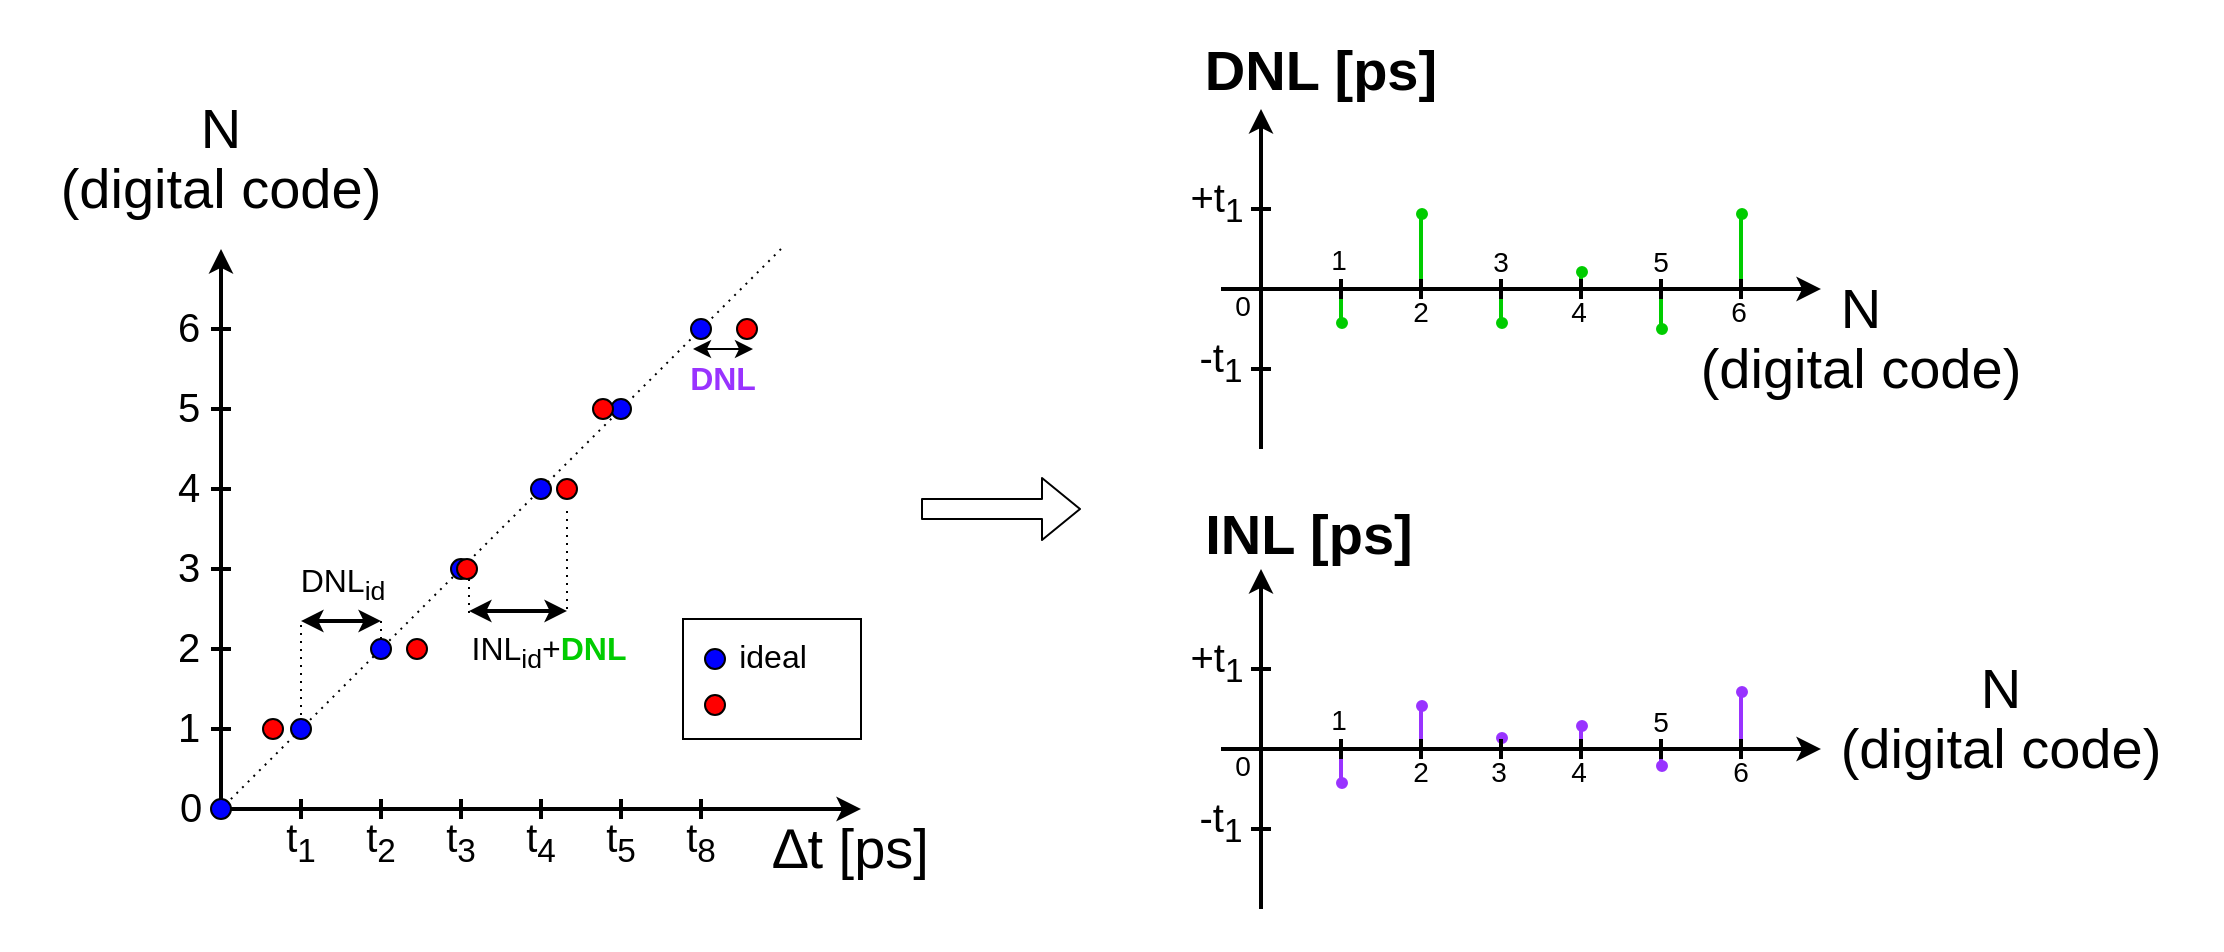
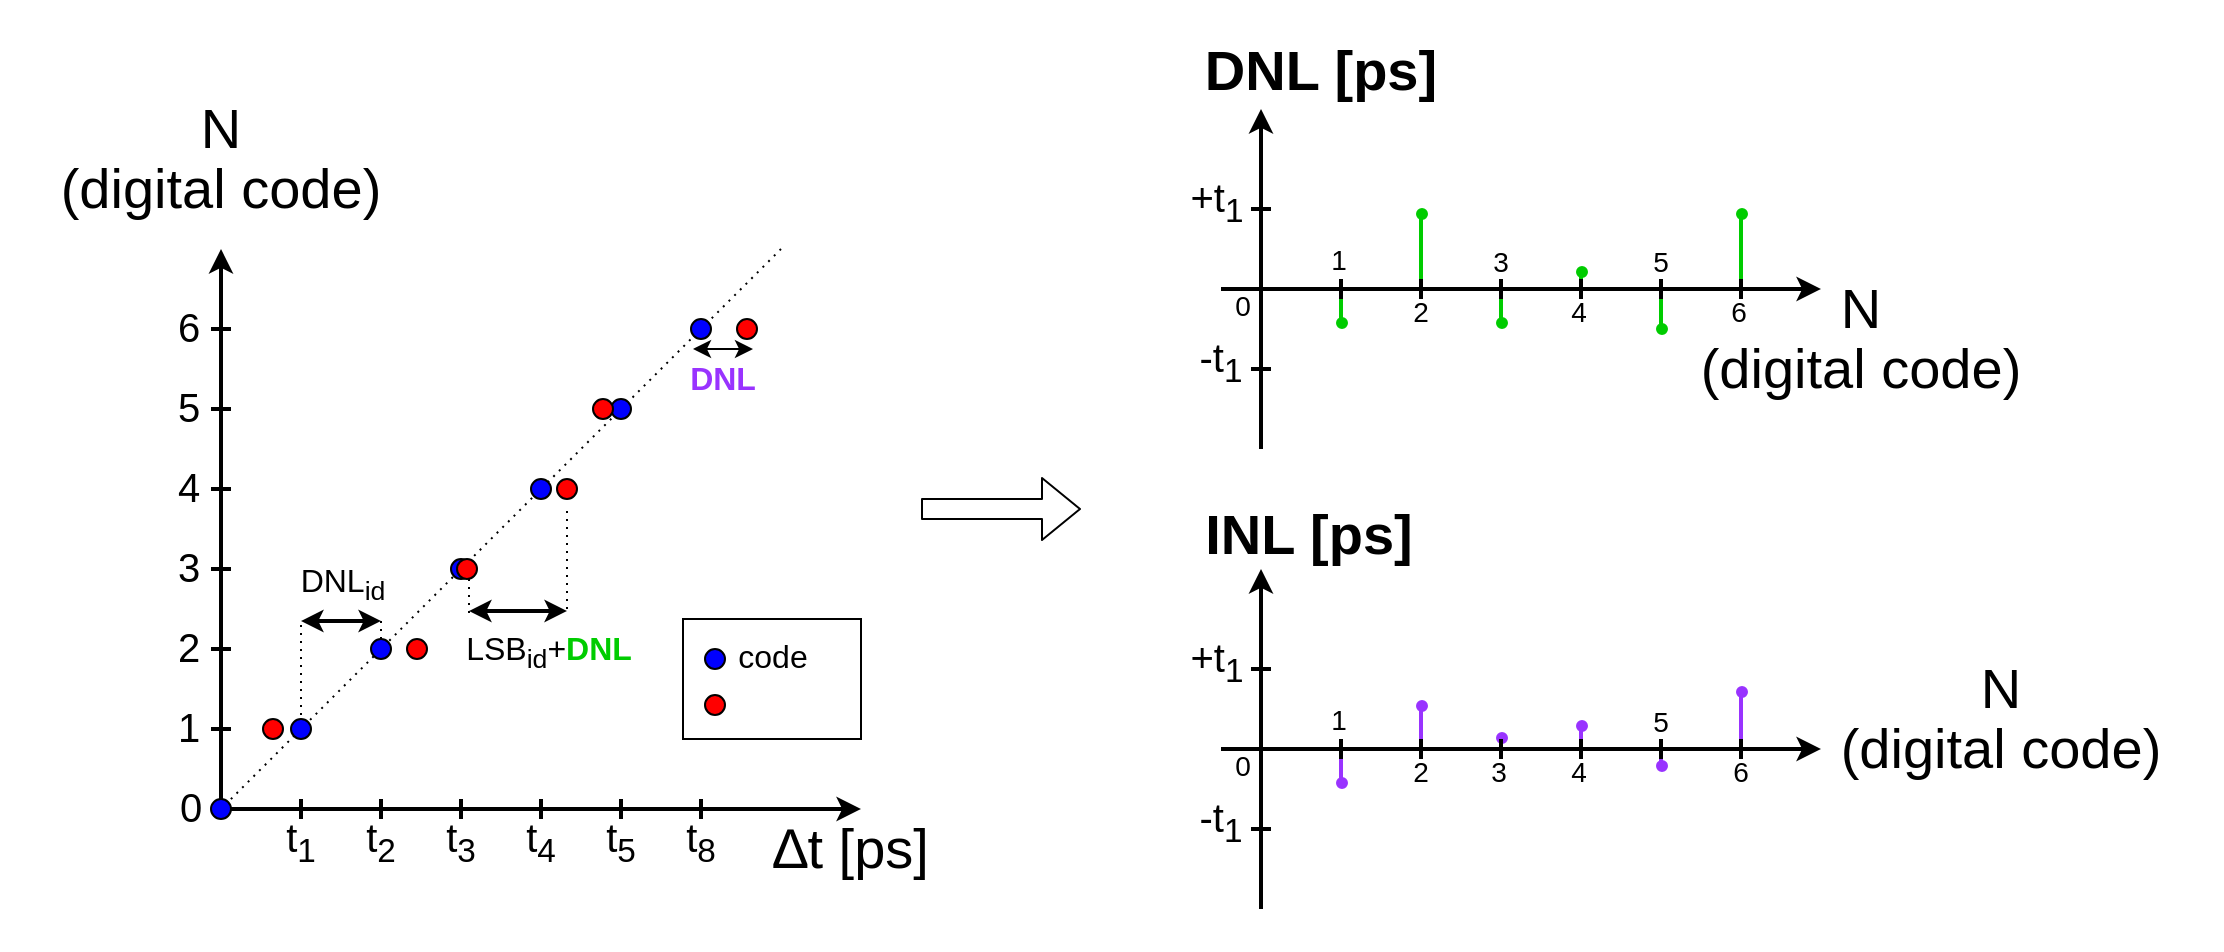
- <mxCell id="55" value="&lt;font style=&quot;font-size: 16px&quot;&gt;&lt;font color=&quot;#000000&quot;&gt;INL&lt;/font&gt;&lt;sub style=&quot;color: rgb(0 , 0 , 0)&quot;&gt;id&lt;/sub&gt;&lt;font color=&quot;#000000&quot;&gt;+&lt;/font&gt;&lt;b&gt;&lt;font color=&quot;#00cc00&quot;&gt;DNL&lt;/font&gt;&lt;/b&gt;&lt;/font&gt;" style="text;html=1;resizable=0;autosize=1;align=center;verticalAlign=middle;points=[];fillColor=none;strokeColor=none;rounded=0;fontSize=20;" parent="1" vertex="1"><mxGeometry x="224" y="304" width="100" height="40" as="geometry" /></mxCell>
+ <mxCell id="55" value="&lt;font style=&quot;font-size: 16px&quot;&gt;&lt;font color=&quot;#000000&quot;&gt;LSB&lt;/font&gt;&lt;sub style=&quot;color: rgb(0 , 0 , 0)&quot;&gt;id&lt;/sub&gt;&lt;font color=&quot;#000000&quot;&gt;+&lt;/font&gt;&lt;b&gt;&lt;font color=&quot;#00cc00&quot;&gt;DNL&lt;/font&gt;&lt;/b&gt;&lt;/font&gt;" style="text;html=1;resizable=0;autosize=1;align=center;verticalAlign=middle;points=[];fillColor=none;strokeColor=none;rounded=0;fontSize=20;" parent="1" vertex="1"><mxGeometry x="224" y="304" width="100" height="40" as="geometry" /></mxCell>
- <mxCell id="59" value="ideal" style="text;html=1;resizable=0;autosize=1;align=center;verticalAlign=middle;points=[];fillColor=none;strokeColor=none;rounded=0;fontSize=16;fontColor=#000000;" parent="1" vertex="1"><mxGeometry x="361" y="318" width="50" height="20" as="geometry" /></mxCell>
+ <mxCell id="59" value="code" style="text;html=1;resizable=0;autosize=1;align=center;verticalAlign=middle;points=[];fillColor=none;strokeColor=none;rounded=0;fontSize=16;fontColor=#000000;" parent="1" vertex="1"><mxGeometry x="361" y="318" width="50" height="20" as="geometry" /></mxCell>
